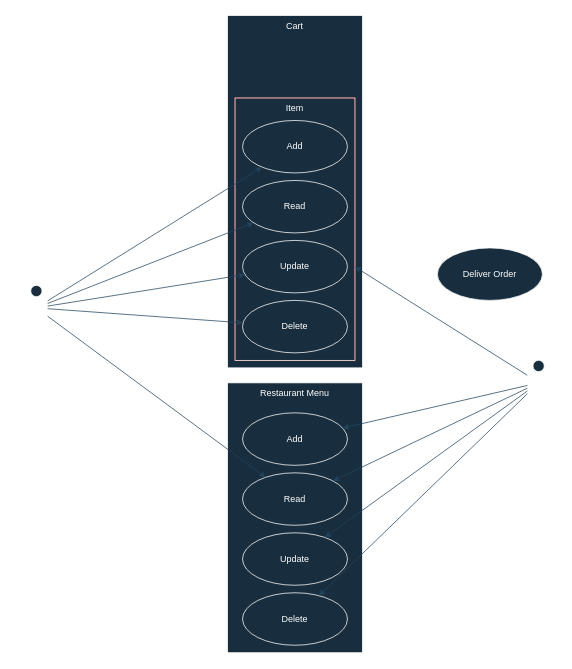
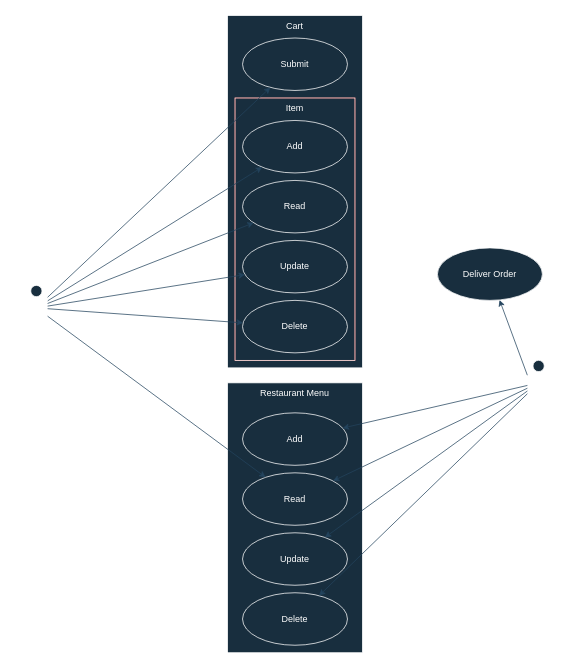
+ <mxCell id="10" value="Submit" style="ellipse;whiteSpace=wrap;html=1;labelBackgroundColor=none;fillColor=#182E3E;strokeColor=#FFFFFF;fontColor=#FFFFFF;" vertex="1" parent="2"><mxGeometry x="20" y="30" width="140" height="70" as="geometry" /></mxCell>
+ <mxCell id="29" style="rounded=0;orthogonalLoop=1;jettySize=auto;html=1;labelBackgroundColor=none;strokeColor=#23445D;fontColor=default;" edge="1" parent="1" source="21" target="10"><mxGeometry relative="1" as="geometry"><mxPoint x="99" y="428" as="sourcePoint" /><mxPoint x="365" y="370" as="targetPoint" /></mxGeometry></mxCell>
- <mxCell id="24" style="rounded=0;orthogonalLoop=1;jettySize=auto;html=1;exitX=0;exitY=0.333;exitDx=0;exitDy=0;exitPerimeter=0;labelBackgroundColor=none;strokeColor=#23445D;fontColor=default;" edge="1" parent="1" source="25" target="5"><mxGeometry relative="1" as="geometry" /></mxCell>
+ <mxCell id="24" style="rounded=0;orthogonalLoop=1;jettySize=auto;html=1;exitX=0;exitY=0.333;exitDx=0;exitDy=0;exitPerimeter=0;labelBackgroundColor=none;strokeColor=#23445D;fontColor=default;" edge="1" parent="1" source="25" target="30"><mxGeometry relative="1" as="geometry" /></mxCell>
